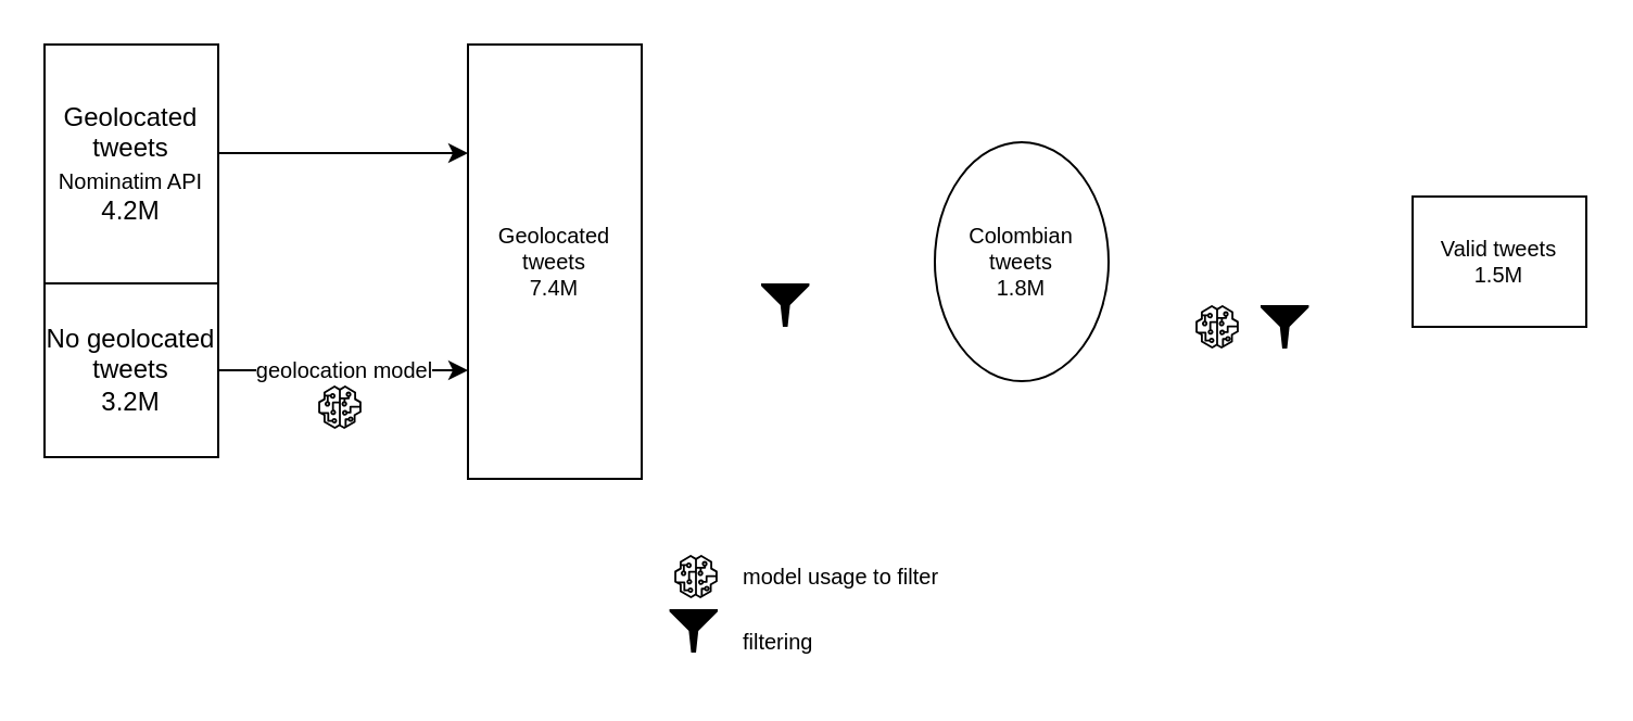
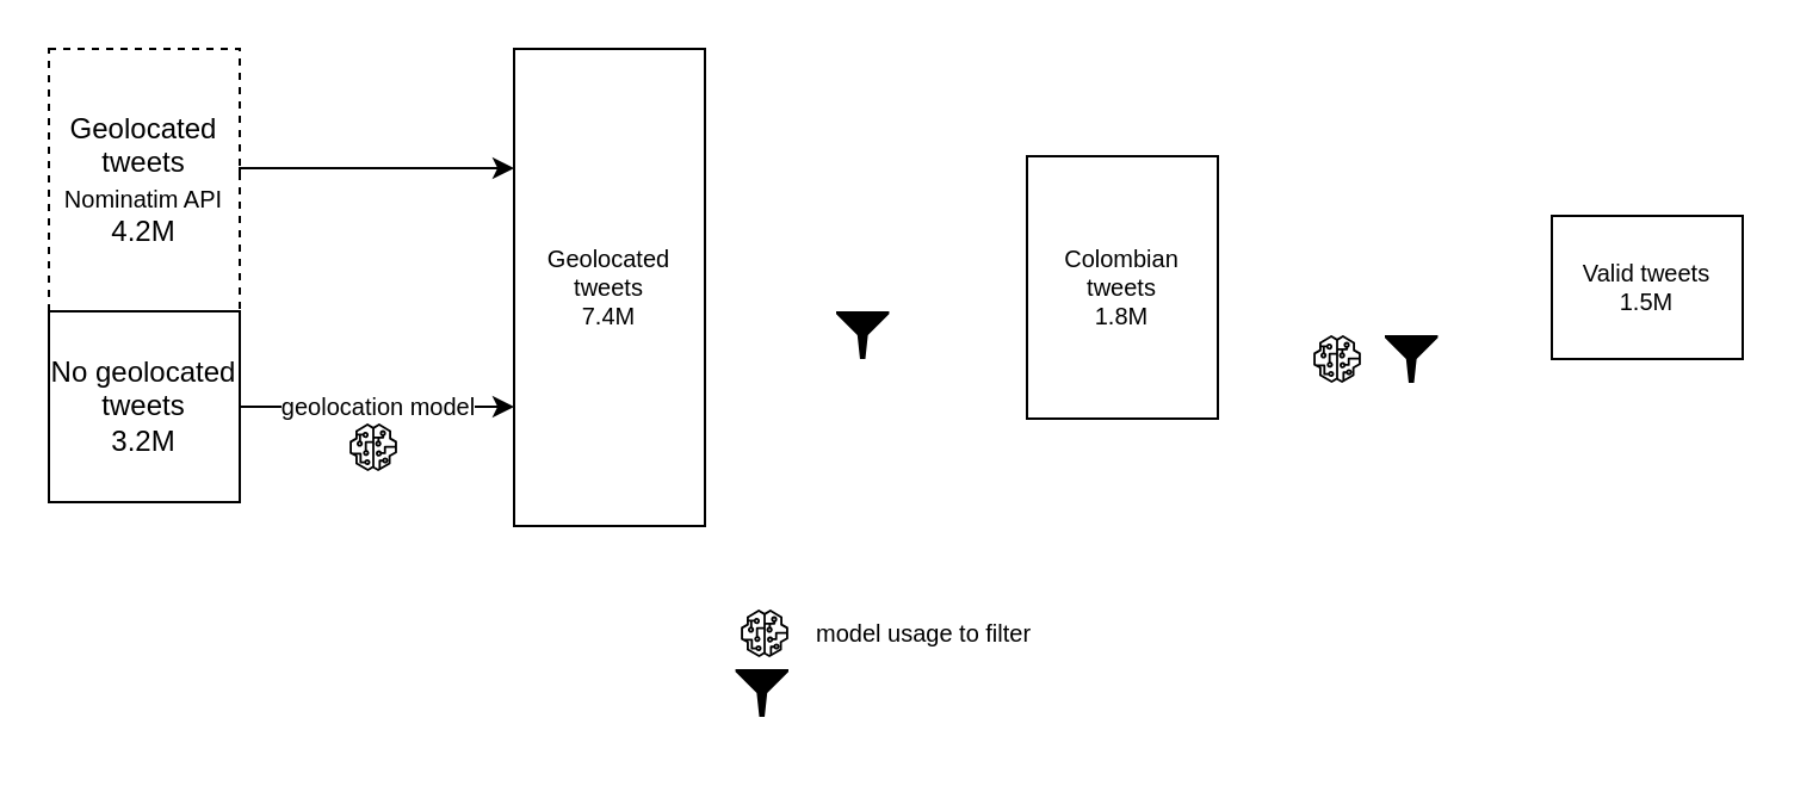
- <mxCell id="2" value="Geolocated tweets&lt;br&gt;&lt;font style=&quot;font-size: 10px;&quot;&gt;Nominatim API&lt;/font&gt;&lt;br&gt;4.2M" style="rounded=0;whiteSpace=wrap;html=1;" parent="1" vertex="1"><mxGeometry x="20" y="20" width="80" height="110" as="geometry" /></mxCell>
+ <mxCell id="2" value="Geolocated tweets&lt;br&gt;&lt;font style=&quot;font-size: 10px;&quot;&gt;Nominatim API&lt;/font&gt;&lt;br&gt;4.2M" style="rounded=0;whiteSpace=wrap;html=1;dashed=1;" parent="1" vertex="1"><mxGeometry x="20" y="20" width="80" height="110" as="geometry" /></mxCell>
- <mxCell id="7" value="Colombian tweets&lt;br&gt;1.8M" style="ellipse;whiteSpace=wrap;html=1;fontSize=10;" parent="1" vertex="1"><mxGeometry x="430" y="65" width="80" height="110" as="geometry" /></mxCell>
+ <mxCell id="7" value="Colombian tweets&lt;br&gt;1.8M" style="rounded=0;whiteSpace=wrap;html=1;fontSize=10;" parent="1" vertex="1"><mxGeometry x="430" y="65" width="80" height="110" as="geometry" /></mxCell>
- <mxCell id="17" value="filtering" style="text;html=1;strokeColor=none;fillColor=none;align=left;verticalAlign=middle;whiteSpace=wrap;rounded=0;fontSize=10;" parent="1" vertex="1"><mxGeometry x="340" y="280" width="100" height="30" as="geometry" /></mxCell>
